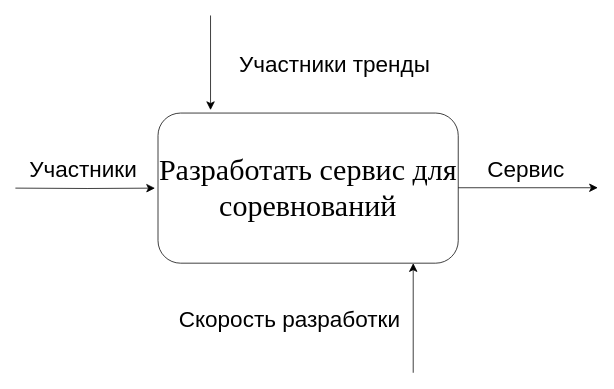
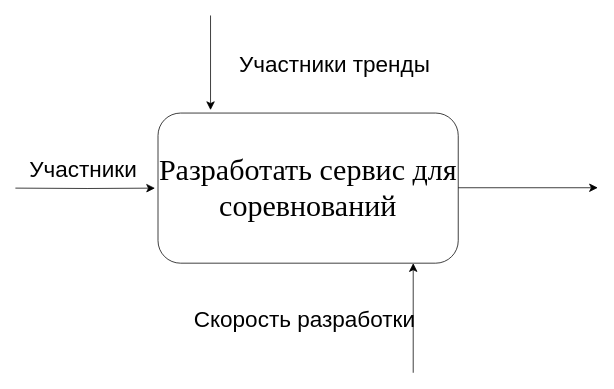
- <mxCell id="10" value="&lt;font style=&quot;font-size: 30px&quot;&gt;Сервис&lt;/font&gt;" style="text;html=1;align=center;verticalAlign=middle;resizable=0;points=[];;autosize=1;" vertex="1" parent="1"><mxGeometry x="640" y="210" width="120" height="30" as="geometry" /></mxCell>
- <mxCell id="7" value="&lt;span style=&quot;font-size: 30px&quot;&gt;Скорость разработки&lt;/span&gt;" style="text;html=1;align=center;verticalAlign=middle;resizable=0;points=[];;autosize=1;" vertex="1" parent="1"><mxGeometry x="230" y="410" width="310" height="30" as="geometry" /></mxCell>
+ <mxCell id="7" value="&lt;span style=&quot;font-size: 30px&quot;&gt;Скорость разработки&lt;/span&gt;" style="text;html=1;align=center;verticalAlign=middle;resizable=0;points=[];;autosize=1;" vertex="1" parent="1"><mxGeometry x="250" y="410" width="310" height="30" as="geometry" /></mxCell>
